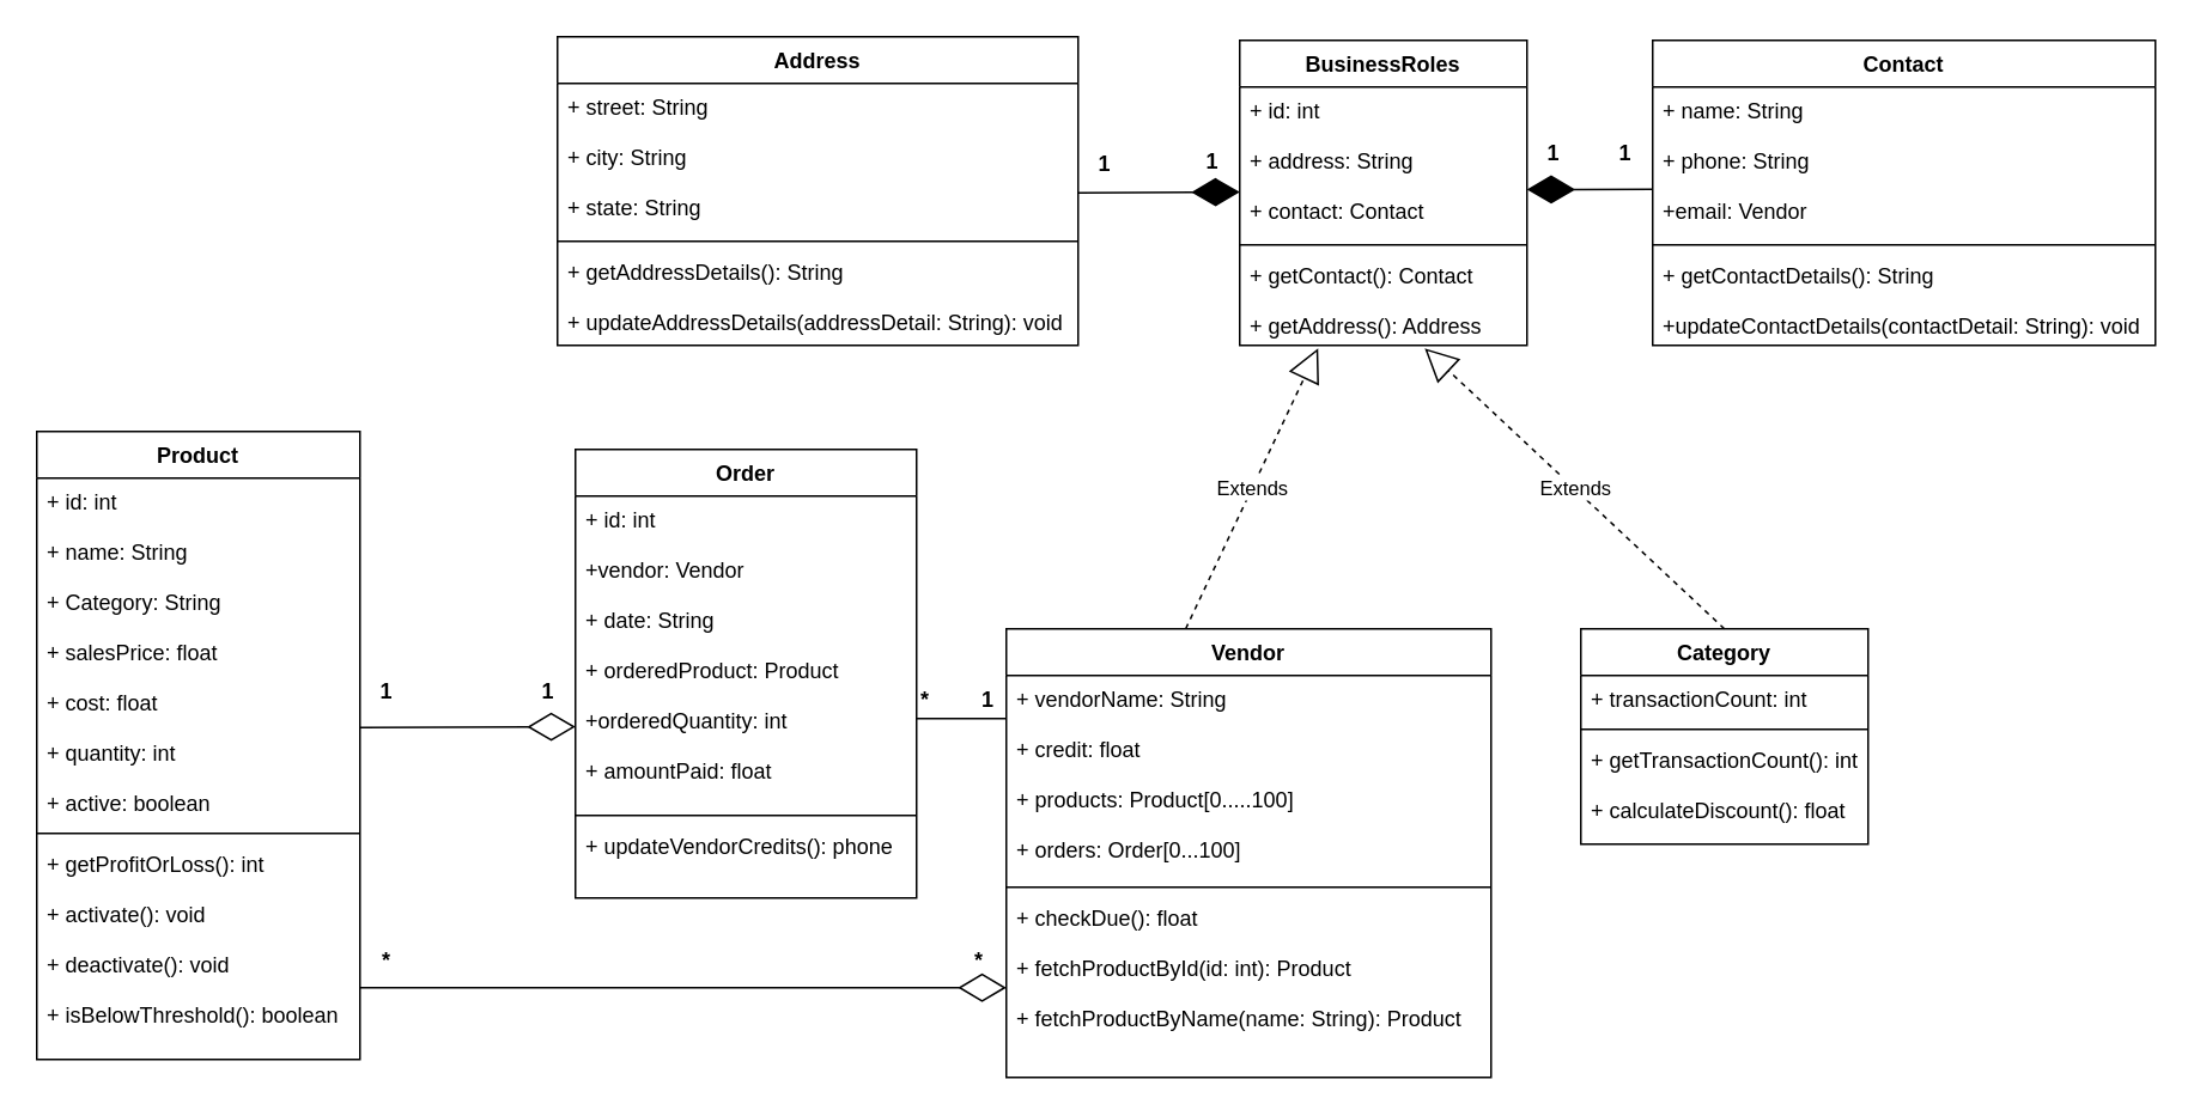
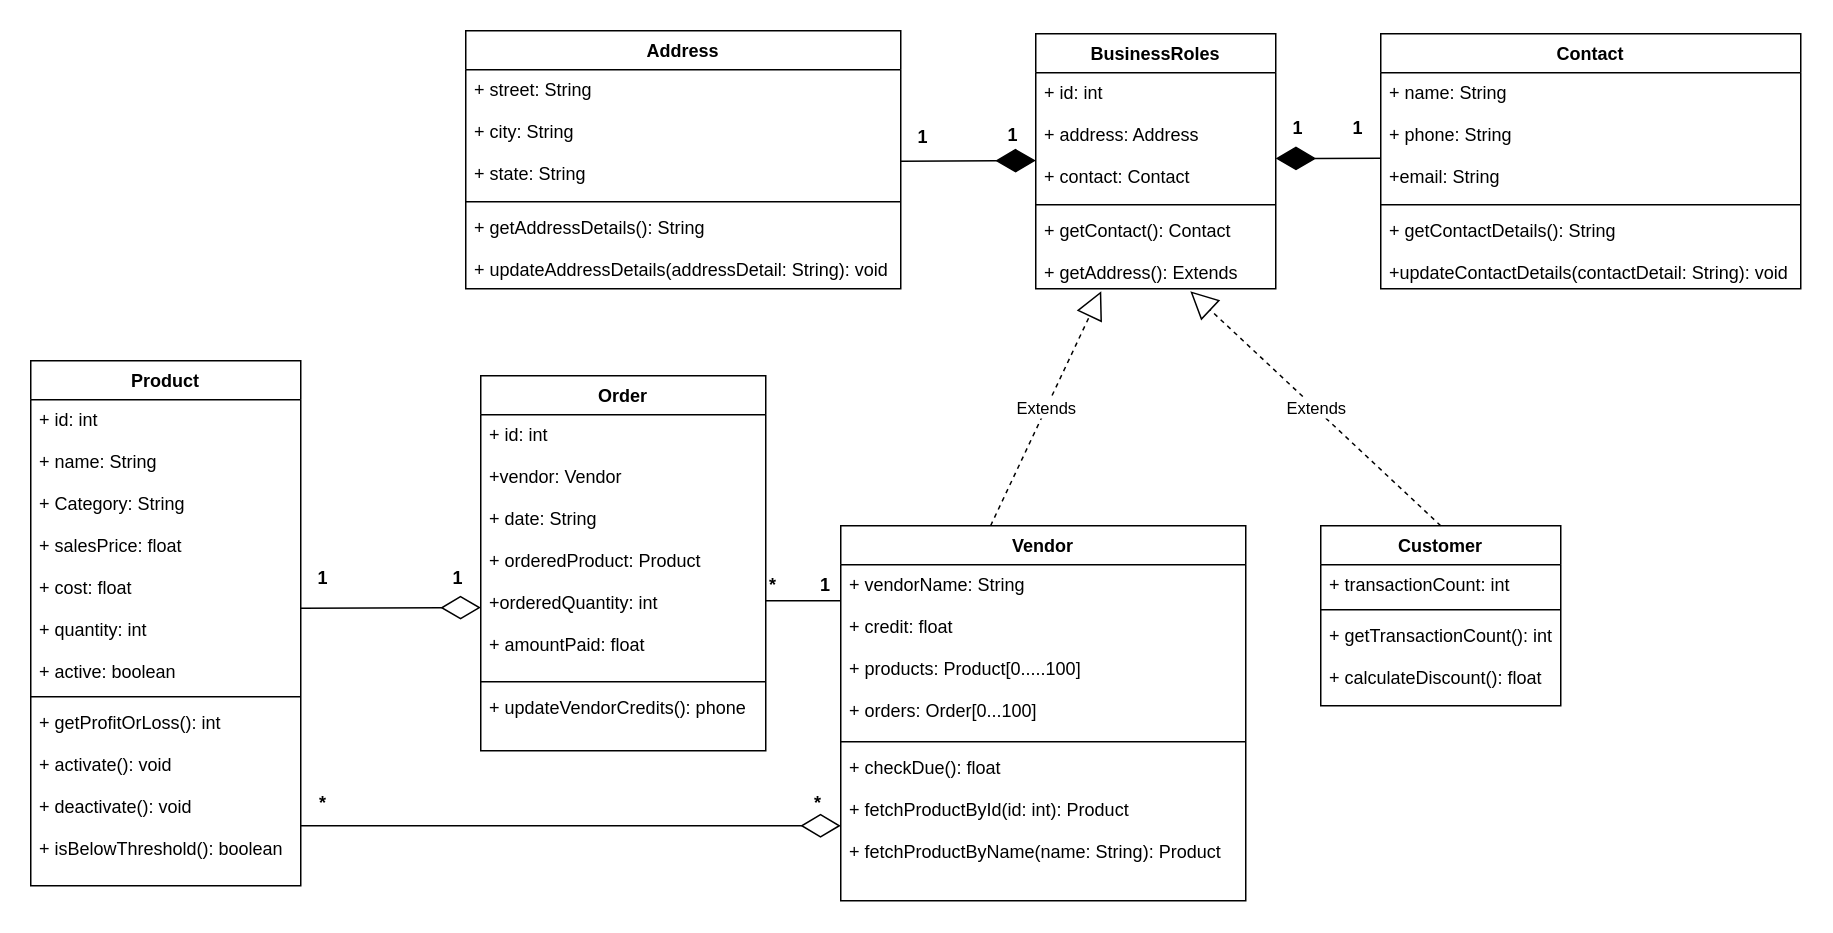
- <mxCell id="11" value="+ id: int&#10;&#10;+ address: String&#10;&#10;+ contact: Contact" style="text;strokeColor=none;fillColor=none;align=left;verticalAlign=top;spacingLeft=4;spacingRight=4;overflow=hidden;rotatable=0;points=[[0,0.5],[1,0.5]];portConstraint=eastwest;" vertex="1" parent="10"><mxGeometry y="26" width="160" height="84" as="geometry" /></mxCell>
+ <mxCell id="11" value="+ id: int&#10;&#10;+ address: Address&#10;&#10;+ contact: Contact" style="text;strokeColor=none;fillColor=none;align=left;verticalAlign=top;spacingLeft=4;spacingRight=4;overflow=hidden;rotatable=0;points=[[0,0.5],[1,0.5]];portConstraint=eastwest;" vertex="1" parent="10"><mxGeometry y="26" width="160" height="84" as="geometry" /></mxCell>
- <mxCell id="15" value="+ name: String&#10;&#10;+ phone: String&#10;&#10;+email: Vendor" style="text;strokeColor=none;fillColor=none;align=left;verticalAlign=top;spacingLeft=4;spacingRight=4;overflow=hidden;rotatable=0;points=[[0,0.5],[1,0.5]];portConstraint=eastwest;" vertex="1" parent="14"><mxGeometry y="26" width="280" height="84" as="geometry" /></mxCell>
+ <mxCell id="15" value="+ name: String&#10;&#10;+ phone: String&#10;&#10;+email: String" style="text;strokeColor=none;fillColor=none;align=left;verticalAlign=top;spacingLeft=4;spacingRight=4;overflow=hidden;rotatable=0;points=[[0,0.5],[1,0.5]];portConstraint=eastwest;" vertex="1" parent="14"><mxGeometry y="26" width="280" height="84" as="geometry" /></mxCell>
- <mxCell id="13" value="+ getContact(): Contact&#10;&#10;+ getAddress(): Address" style="text;strokeColor=none;fillColor=none;align=left;verticalAlign=top;spacingLeft=4;spacingRight=4;overflow=hidden;rotatable=0;points=[[0,0.5],[1,0.5]];portConstraint=eastwest;" vertex="1" parent="10"><mxGeometry y="118" width="160" height="52" as="geometry" /></mxCell>
+ <mxCell id="13" value="+ getContact(): Contact&#10;&#10;+ getAddress(): Extends" style="text;strokeColor=none;fillColor=none;align=left;verticalAlign=top;spacingLeft=4;spacingRight=4;overflow=hidden;rotatable=0;points=[[0,0.5],[1,0.5]];portConstraint=eastwest;" vertex="1" parent="10"><mxGeometry y="118" width="160" height="52" as="geometry" /></mxCell>
- <mxCell id="26" value="Category" style="swimlane;fontStyle=1;align=center;verticalAlign=top;childLayout=stackLayout;horizontal=1;startSize=26;horizontalStack=0;resizeParent=1;resizeParentMax=0;resizeLast=0;collapsible=1;marginBottom=0;hachureGap=4;pointerEvents=0;" vertex="1" parent="1"><mxGeometry x="880" y="350" width="160" height="120" as="geometry" /></mxCell>
+ <mxCell id="26" value="Customer" style="swimlane;fontStyle=1;align=center;verticalAlign=top;childLayout=stackLayout;horizontal=1;startSize=26;horizontalStack=0;resizeParent=1;resizeParentMax=0;resizeLast=0;collapsible=1;marginBottom=0;hachureGap=4;pointerEvents=0;" vertex="1" parent="1"><mxGeometry x="880" y="350" width="160" height="120" as="geometry" /></mxCell>
